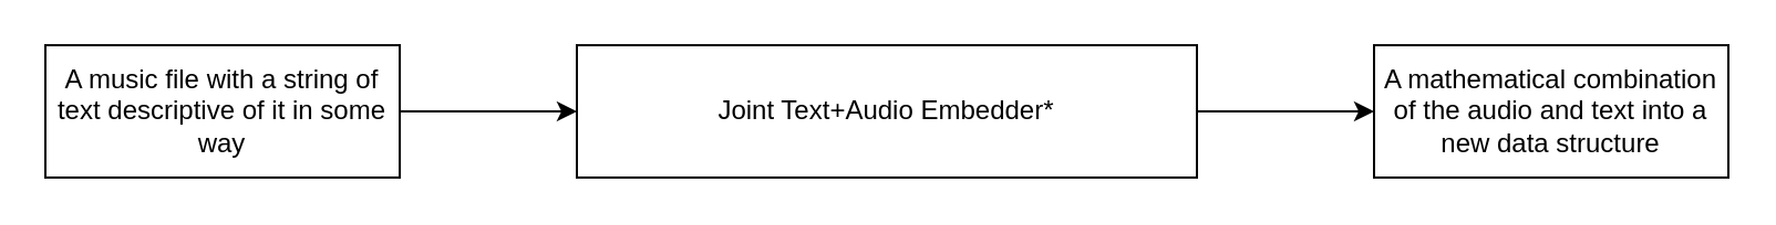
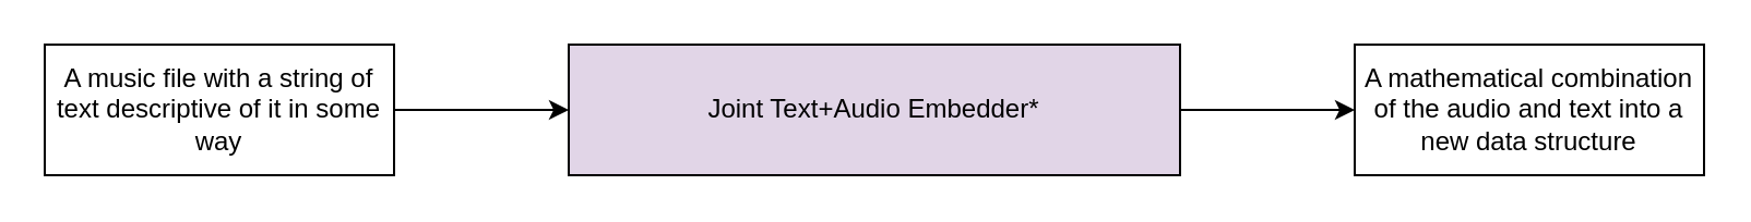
- <mxCell id="2" value="Joint Text+Audio Embedder*" style="rounded=0;whiteSpace=wrap;html=1;" parent="1" vertex="1"><mxGeometry x="260" y="20" width="280" height="60" as="geometry" /></mxCell>
+ <mxCell id="2" value="Joint Text+Audio Embedder*" style="rounded=0;whiteSpace=wrap;html=1;fillColor=#e1d5e7;" parent="1" vertex="1"><mxGeometry x="260" y="20" width="280" height="60" as="geometry" /></mxCell>
